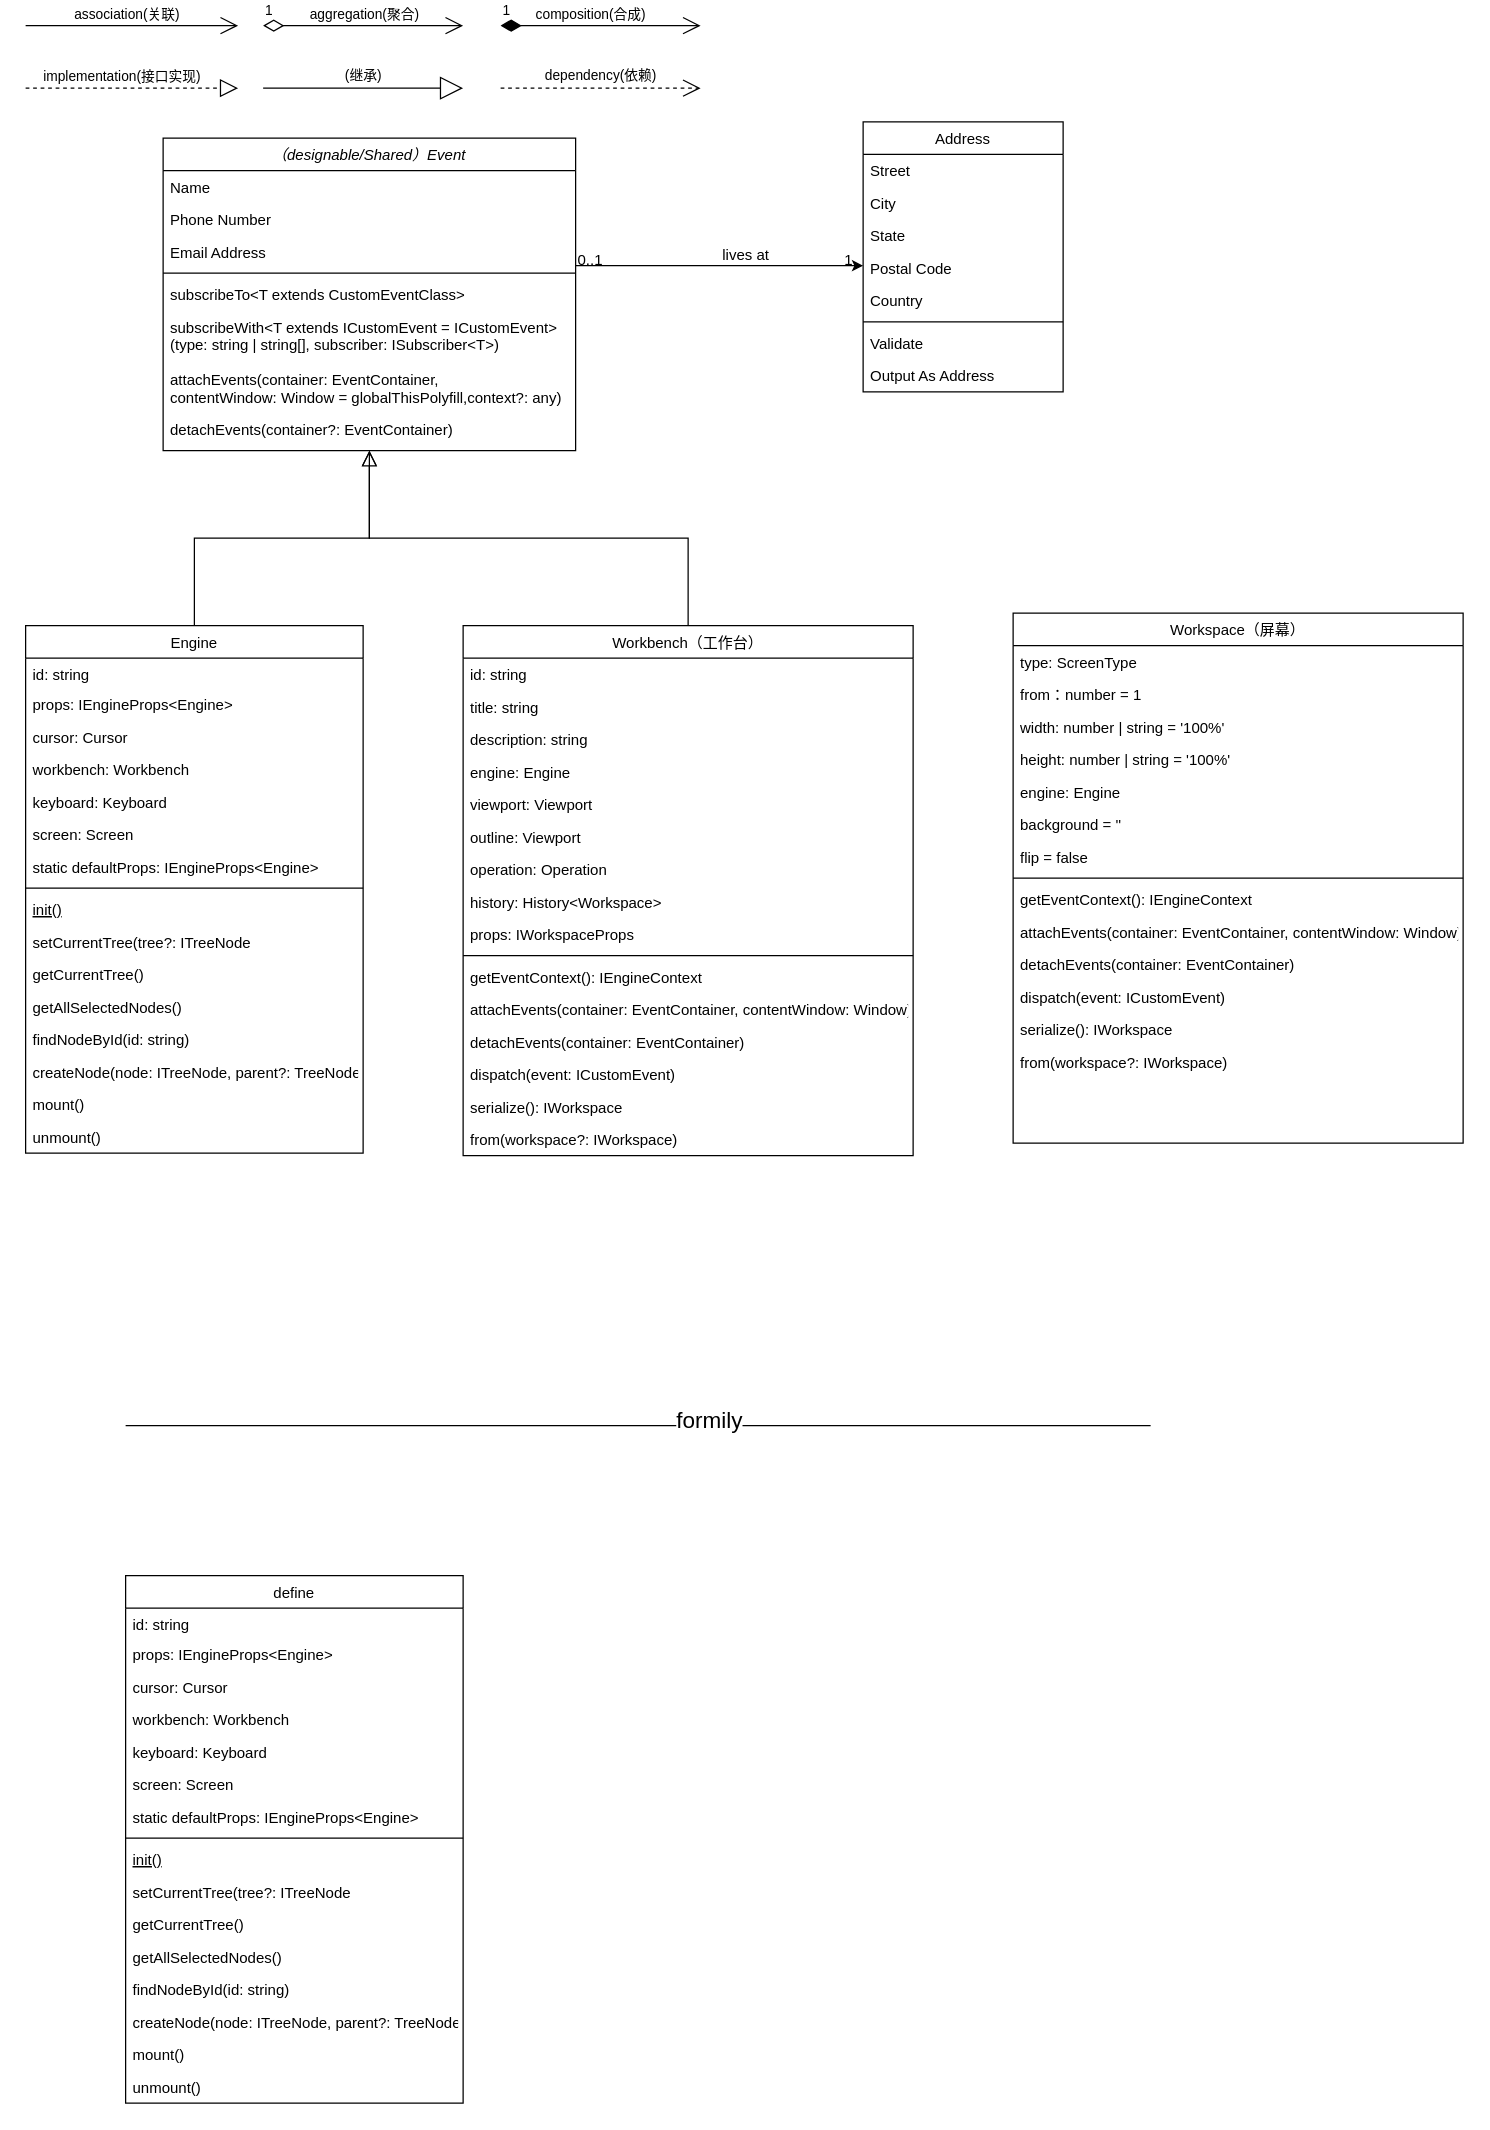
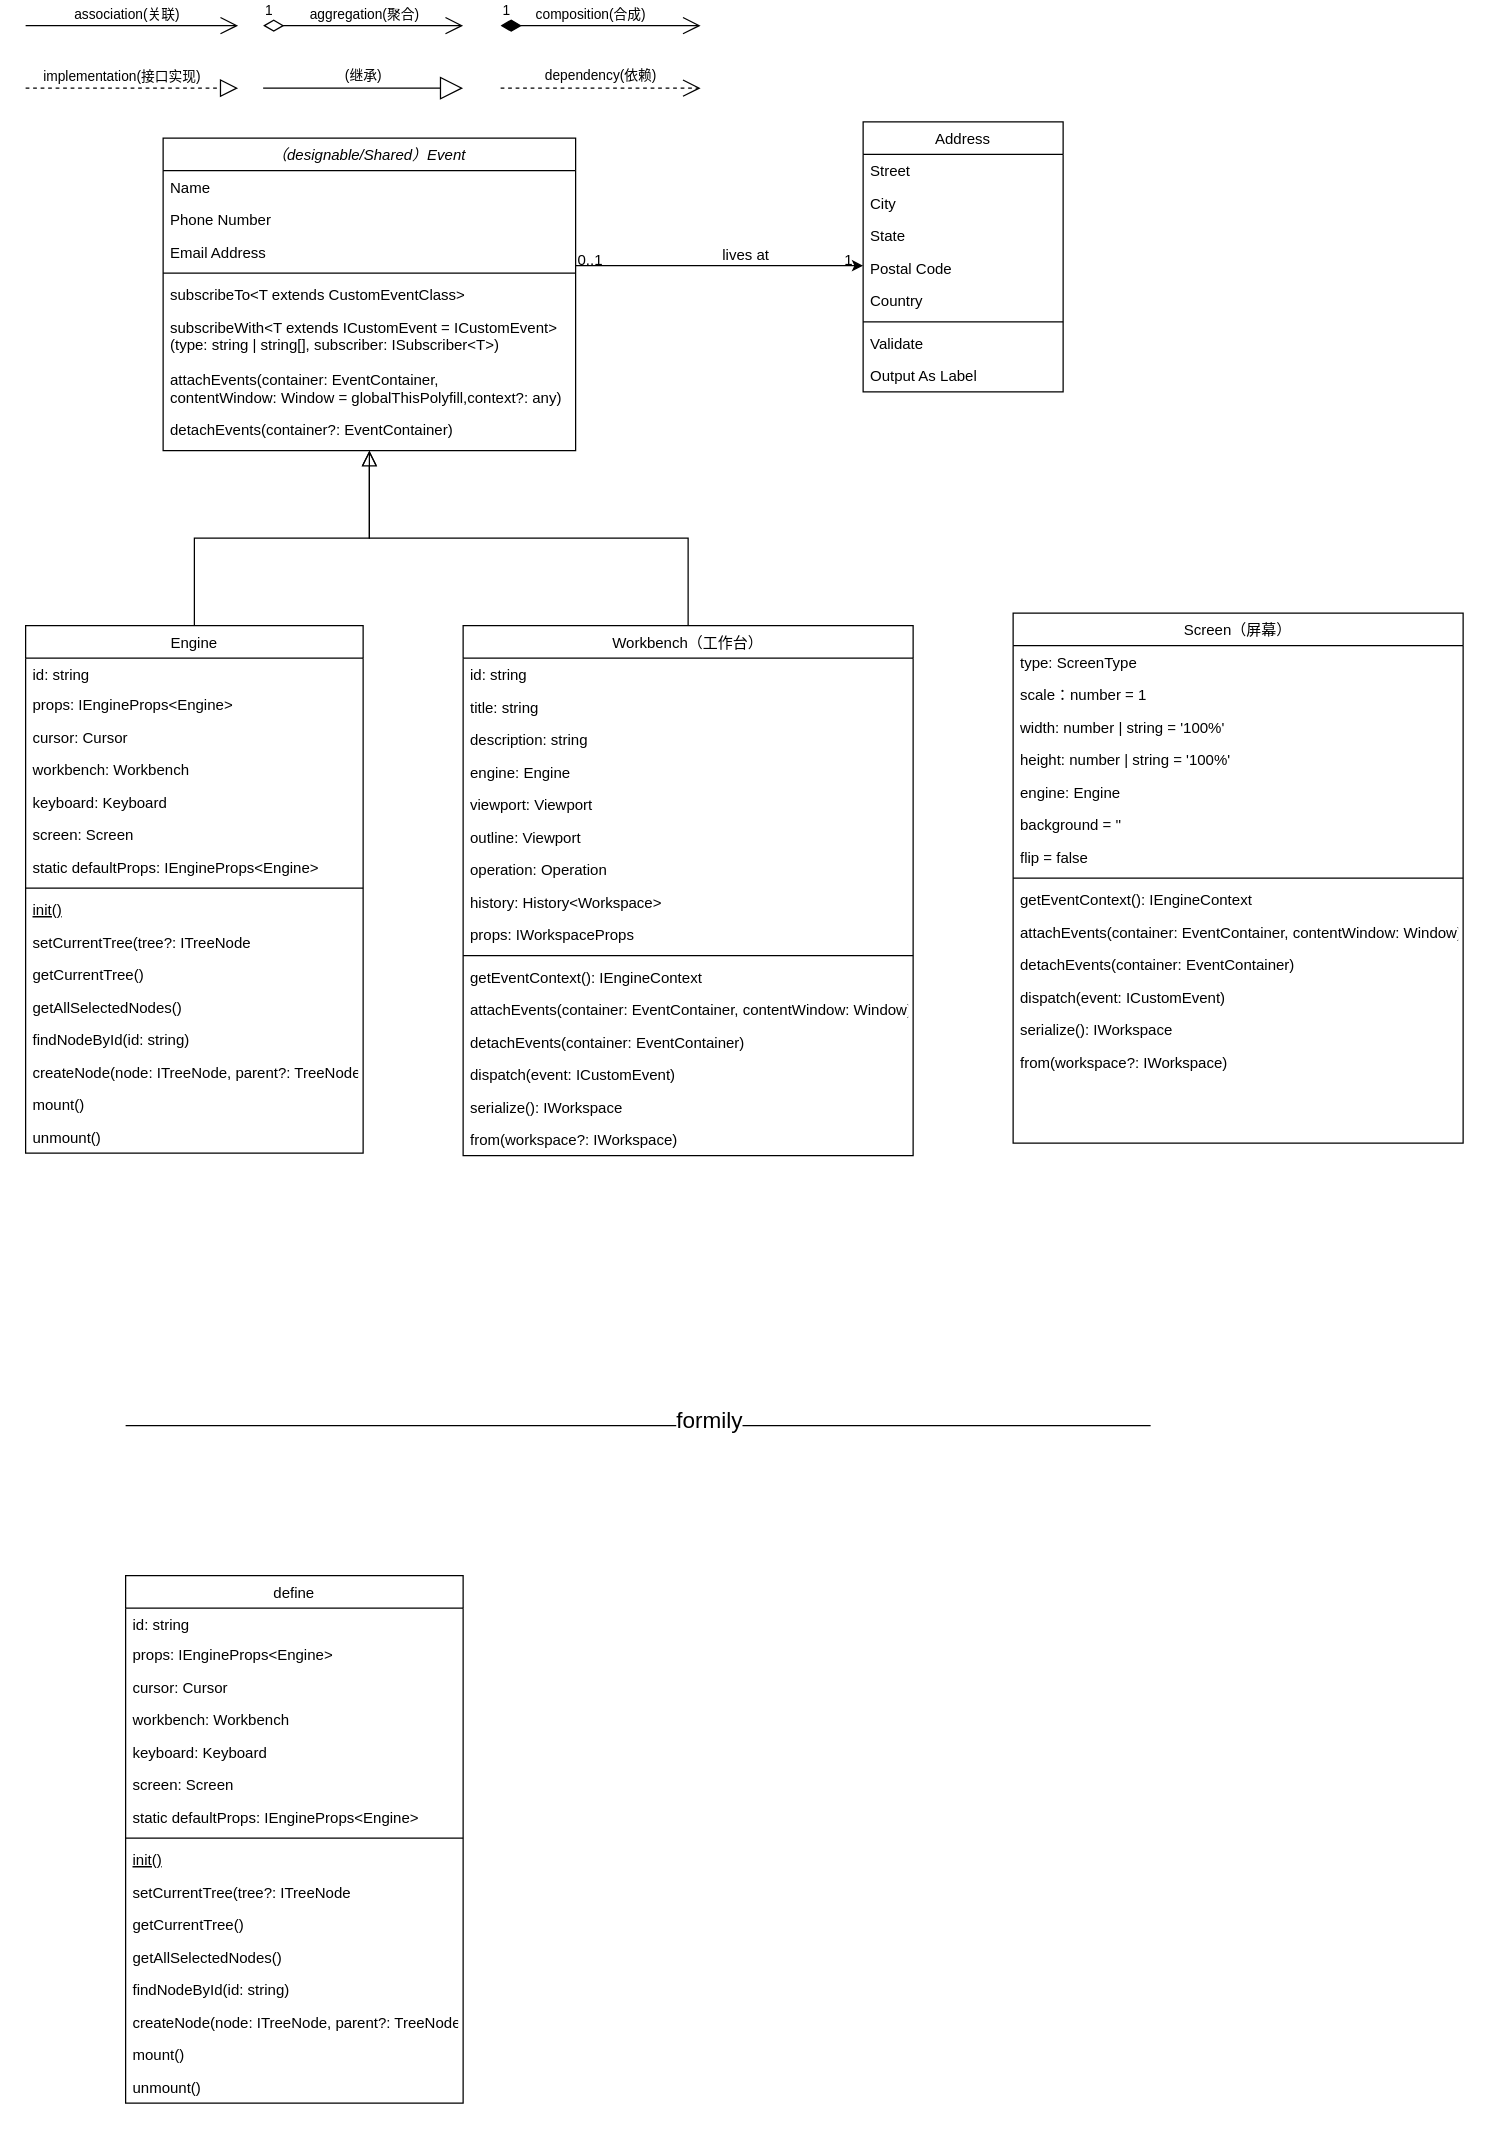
- <mxCell id="55" value="Output As Address" style="text;align=left;verticalAlign=top;spacingLeft=4;spacingRight=4;overflow=hidden;rotatable=0;points=[[0,0.5],[1,0.5]];portConstraint=eastwest;" parent="47" vertex="1"><mxGeometry y="190" width="160" height="26" as="geometry" /></mxCell>
+ <mxCell id="55" value="Output As Label" style="text;align=left;verticalAlign=top;spacingLeft=4;spacingRight=4;overflow=hidden;rotatable=0;points=[[0,0.5],[1,0.5]];portConstraint=eastwest;" parent="47" vertex="1"><mxGeometry y="190" width="160" height="26" as="geometry" /></mxCell>
- <mxCell id="70" value="Workspace（屏幕）" style="swimlane;fontStyle=0;align=center;verticalAlign=top;childLayout=stackLayout;horizontal=1;startSize=26;horizontalStack=0;resizeParent=1;resizeLast=0;collapsible=1;marginBottom=0;rounded=0;shadow=0;strokeWidth=1;" vertex="1" parent="1"><mxGeometry x="810" y="490" width="360" height="424" as="geometry"><mxRectangle x="340" y="380" width="170" height="26" as="alternateBounds" /></mxGeometry></mxCell>
+ <mxCell id="70" value="Screen（屏幕）" style="swimlane;fontStyle=0;align=center;verticalAlign=top;childLayout=stackLayout;horizontal=1;startSize=26;horizontalStack=0;resizeParent=1;resizeLast=0;collapsible=1;marginBottom=0;rounded=0;shadow=0;strokeWidth=1;" vertex="1" parent="1"><mxGeometry x="810" y="490" width="360" height="424" as="geometry"><mxRectangle x="340" y="380" width="170" height="26" as="alternateBounds" /></mxGeometry></mxCell>
- <mxCell id="72" value="from：number = 1" style="text;align=left;verticalAlign=top;spacingLeft=4;spacingRight=4;overflow=hidden;rotatable=0;points=[[0,0.5],[1,0.5]];portConstraint=eastwest;" vertex="1" parent="70"><mxGeometry y="52" width="360" height="26" as="geometry" /></mxCell>
+ <mxCell id="72" value="scale：number = 1" style="text;align=left;verticalAlign=top;spacingLeft=4;spacingRight=4;overflow=hidden;rotatable=0;points=[[0,0.5],[1,0.5]];portConstraint=eastwest;" vertex="1" parent="70"><mxGeometry y="52" width="360" height="26" as="geometry" /></mxCell>
